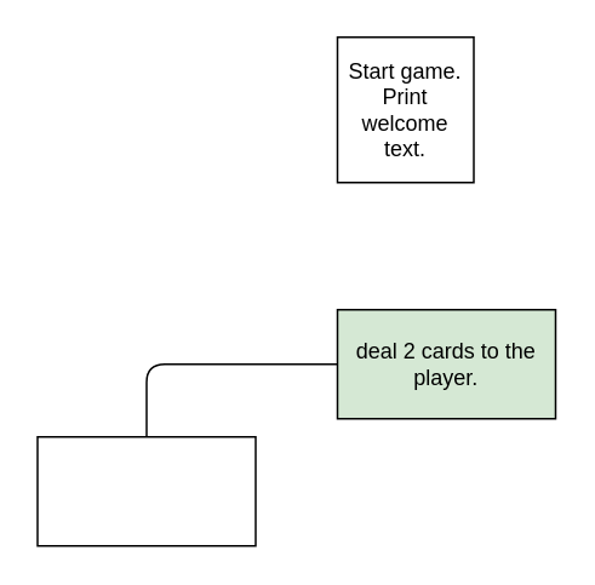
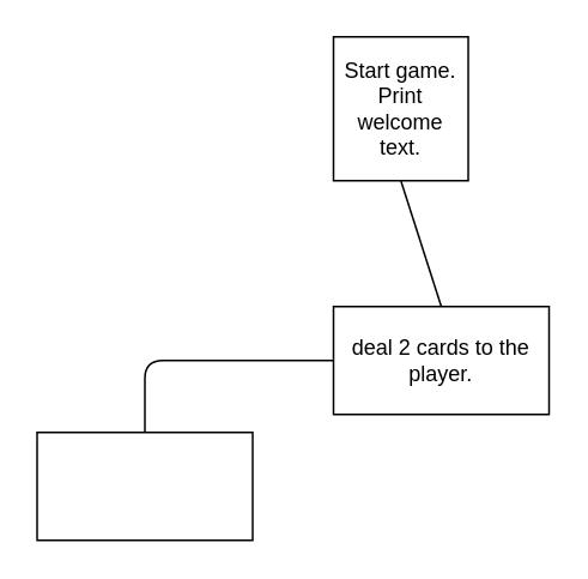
+ <mxCell id="4" value="" style="endArrow=none;html=1;entryX=0.5;entryY=1;entryDx=0;entryDy=0;exitX=0.5;exitY=0;exitDx=0;exitDy=0;" edge="1" parent="1" source="3" target="2"><mxGeometry width="50" height="50" relative="1" as="geometry"><mxPoint x="220" y="330" as="sourcePoint" /><mxPoint x="270" y="280" as="targetPoint" /></mxGeometry></mxCell>
- <mxCell id="3" value="deal 2 cards to the player." style="rounded=0;whiteSpace=wrap;html=1;fillColor=#d5e8d4;" vertex="1" parent="1"><mxGeometry x="185" y="170" width="120" height="60" as="geometry" /></mxCell>
+ <mxCell id="3" value="deal 2 cards to the player." style="rounded=0;whiteSpace=wrap;html=1;" vertex="1" parent="1"><mxGeometry x="185" y="170" width="120" height="60" as="geometry" /></mxCell>
